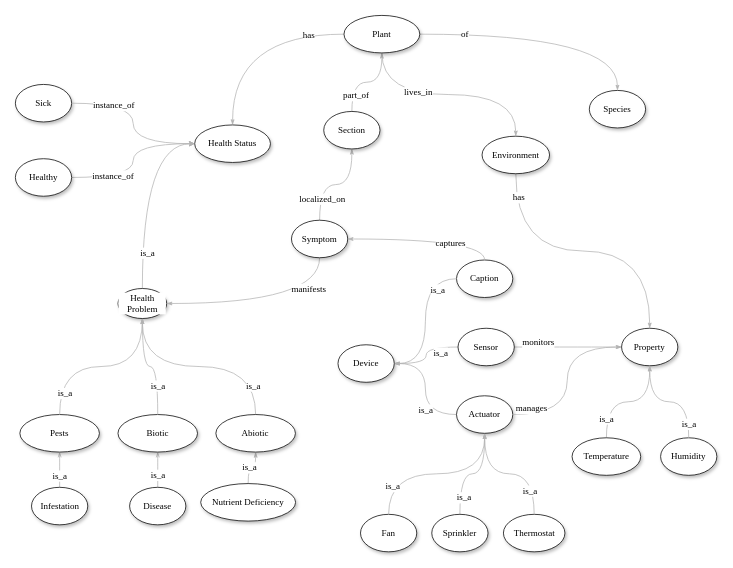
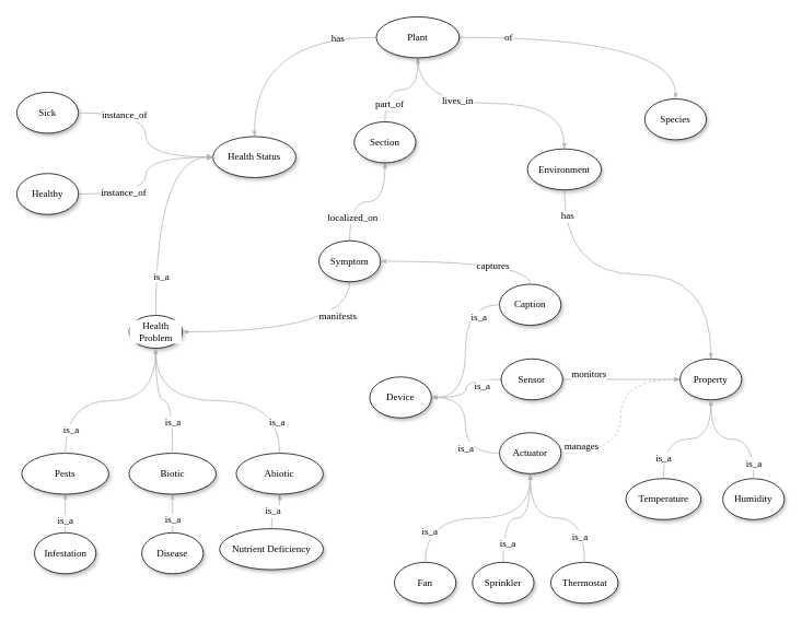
- <mxCell id="44" value="manages" style="edgeStyle=orthogonalEdgeStyle;rounded=0;html=1;labelBackgroundColor=default;startArrow=classicThin;startFill=1;startSize=5;endArrow=none;endFill=0;endSize=5;jettySize=auto;orthogonalLoop=1;strokeColor=#B3B3B3;strokeWidth=1;fontFamily=Verdana;fontSize=12;curved=1;exitX=0;exitY=0.5;exitDx=0;exitDy=0;entryX=1;entryY=0.5;entryDx=0;entryDy=0;" parent="1" source="10" target="25" edge="1"><mxGeometry x="0.787" y="-8" relative="1" as="geometry"><mxPoint x="851" y="511" as="sourcePoint" /><mxPoint as="offset" /><mxPoint x="695" y="472" as="targetPoint" /></mxGeometry></mxCell>
+ <mxCell id="44" value="manages" style="edgeStyle=orthogonalEdgeStyle;rounded=0;html=1;labelBackgroundColor=default;startArrow=classicThin;startFill=1;startSize=5;endArrow=none;endFill=0;endSize=5;jettySize=auto;orthogonalLoop=1;strokeColor=#B3B3B3;strokeWidth=1;fontFamily=Verdana;fontSize=12;curved=1;exitX=0;exitY=0.5;exitDx=0;exitDy=0;entryX=1;entryY=0.5;entryDx=0;entryDy=0;dashed=1;" parent="1" source="10" target="25" edge="1"><mxGeometry x="0.787" y="-8" relative="1" as="geometry"><mxPoint x="851" y="511" as="sourcePoint" /><mxPoint as="offset" /><mxPoint x="695" y="472" as="targetPoint" /></mxGeometry></mxCell>
